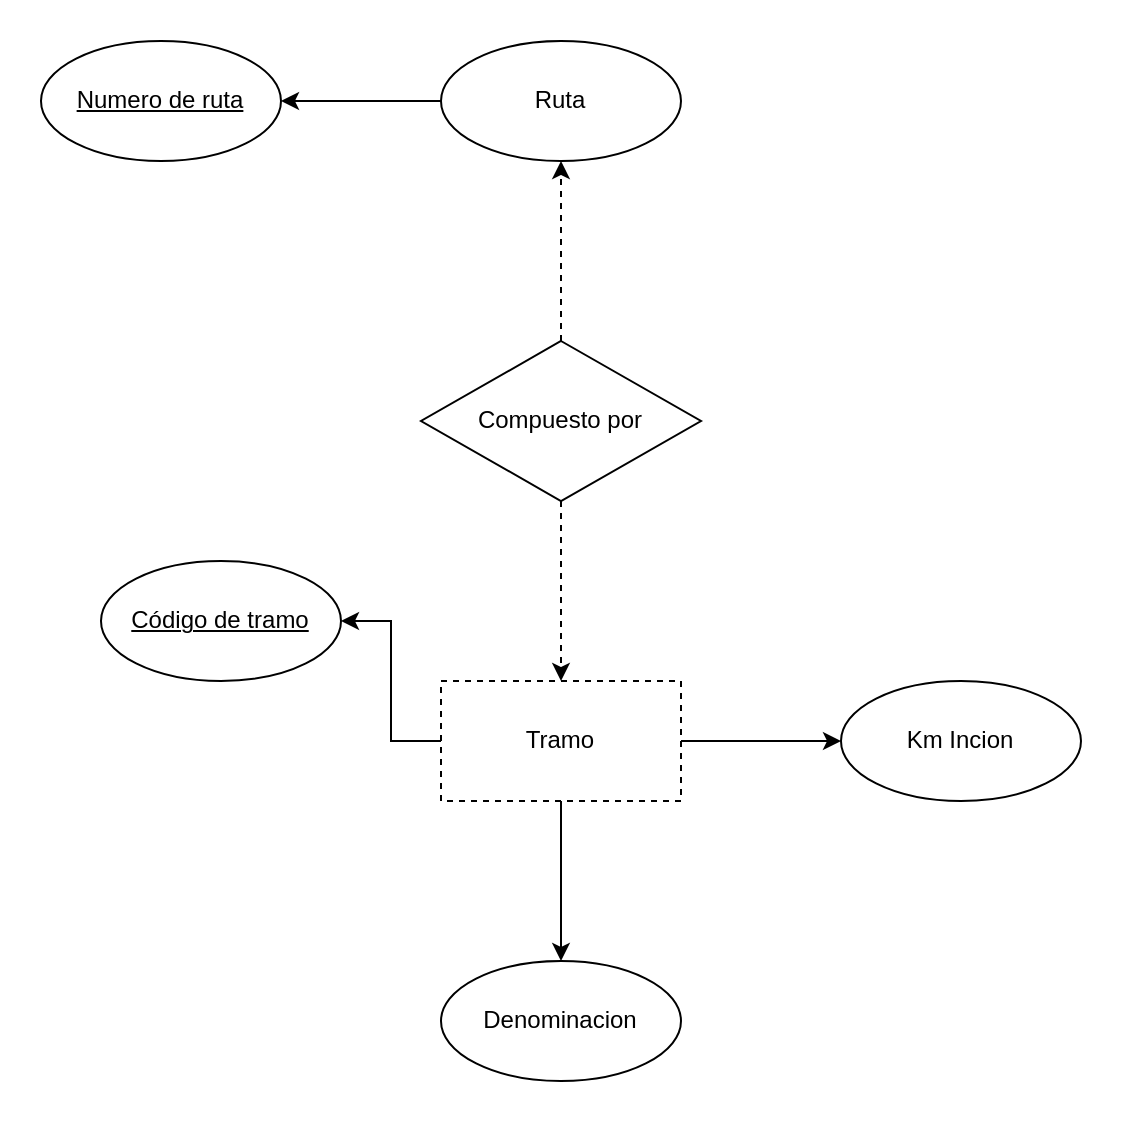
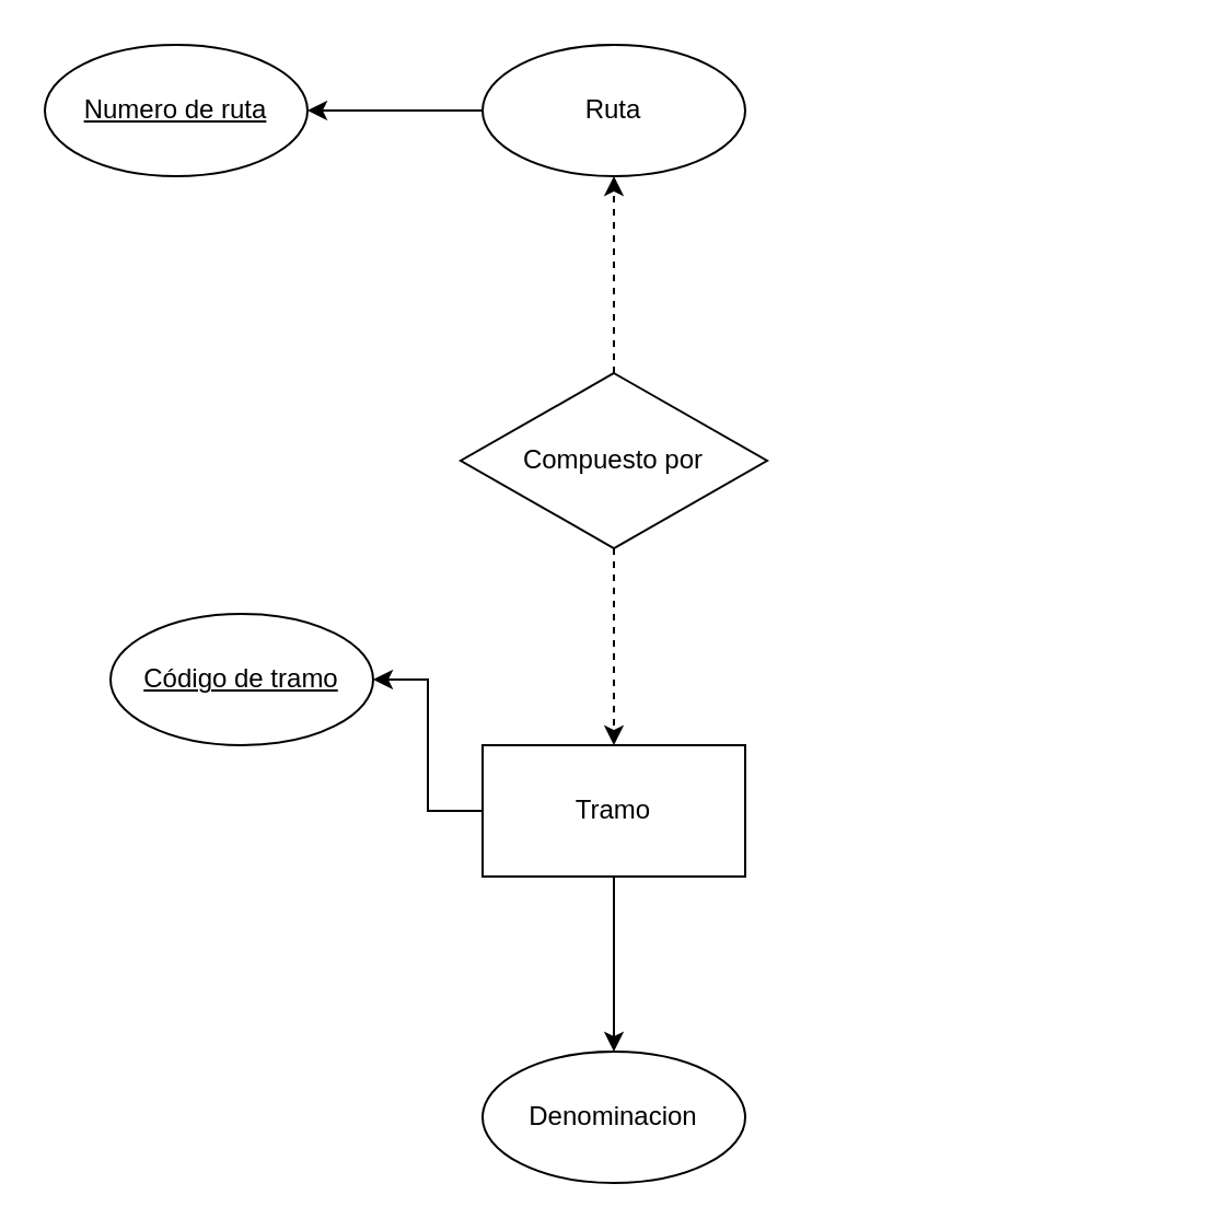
- <mxCell id="10" value="Tramo" style="whiteSpace=wrap;html=1;dashed=1;" vertex="1" parent="1"><mxGeometry x="220" y="340" width="120" height="60" as="geometry" /></mxCell>
+ <mxCell id="10" value="Tramo" style="whiteSpace=wrap;html=1;" vertex="1" parent="1"><mxGeometry x="220" y="340" width="120" height="60" as="geometry" /></mxCell>
- <mxCell id="9" value="" style="edgeStyle=orthogonalEdgeStyle;rounded=0;orthogonalLoop=1;jettySize=auto;html=1;" edge="1" parent="1" source="10" target="14"><mxGeometry relative="1" as="geometry" /></mxCell>
- <mxCell id="14" value="Km Incion" style="ellipse;whiteSpace=wrap;html=1;" vertex="1" parent="1"><mxGeometry x="420" y="340" width="120" height="60" as="geometry" /></mxCell>
